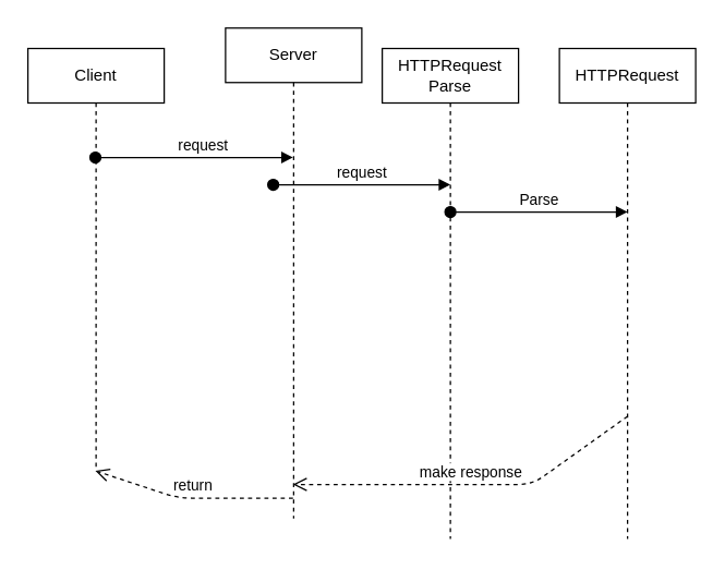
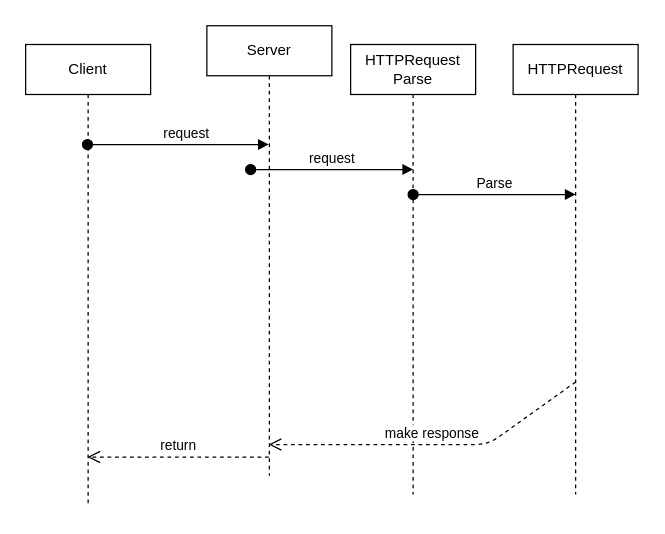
- <mxCell id="2" value="Client" style="shape=umlLifeline;perimeter=lifelinePerimeter;whiteSpace=wrap;html=1;container=1;collapsible=0;recursiveResize=0;outlineConnect=0;" parent="1" vertex="1"><mxGeometry x="20" y="35" width="100" height="310" as="geometry" /></mxCell>
+ <mxCell id="2" value="Client" style="shape=umlLifeline;perimeter=lifelinePerimeter;whiteSpace=wrap;html=1;container=1;collapsible=0;recursiveResize=0;outlineConnect=0;" parent="1" vertex="1"><mxGeometry x="20" y="35" width="100" height="370" as="geometry" /></mxCell>
